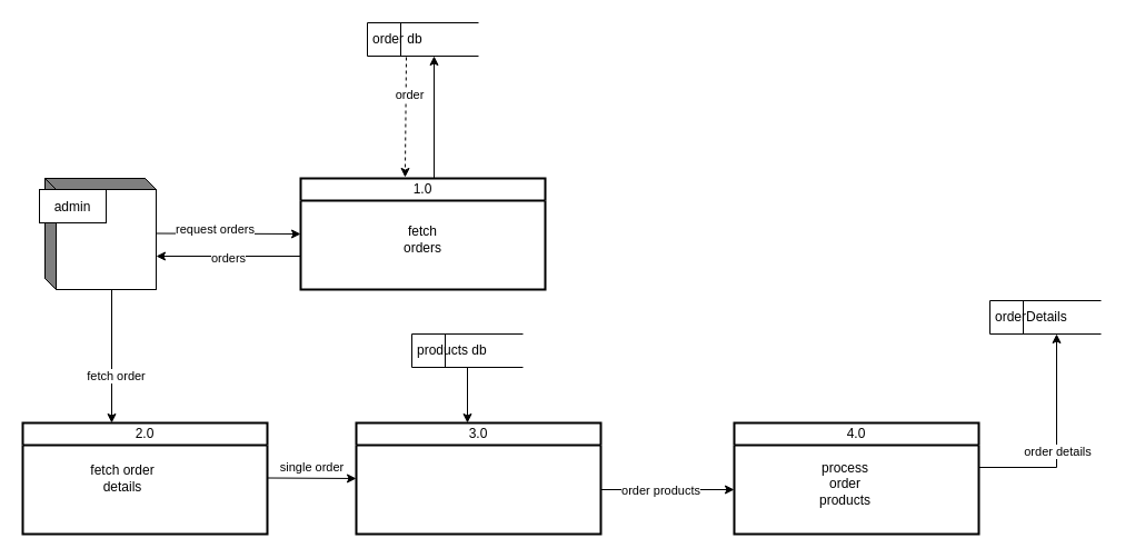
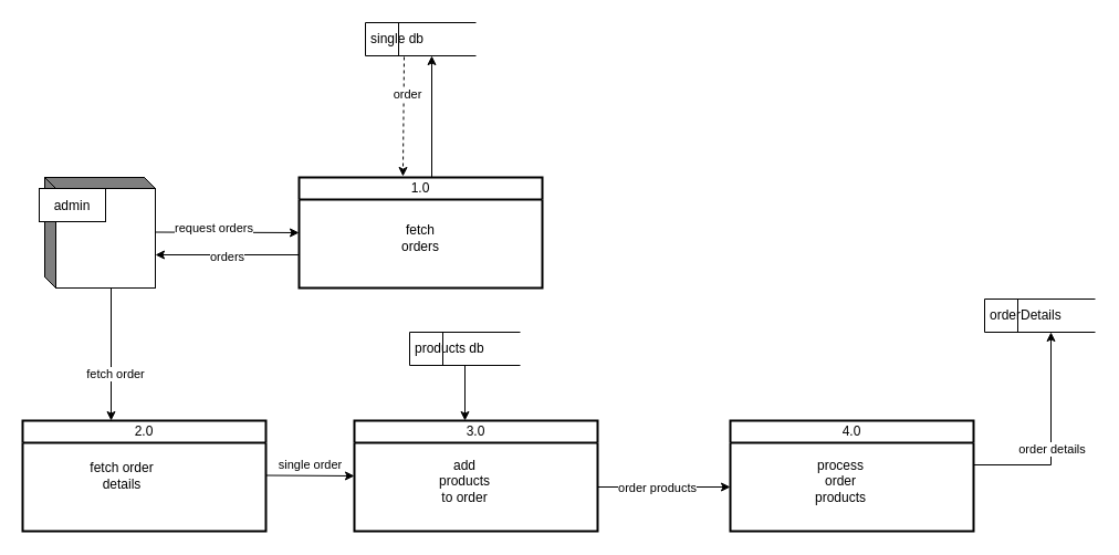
- <mxCell id="6" value="order db" style="html=1;dashed=0;whiteSpace=wrap;shape=mxgraph.dfd.dataStoreID;align=left;spacingLeft=3;points=[[0,0],[0.5,0],[1,0],[0,0.5],[1,0.5],[0,1],[0.5,1],[1,1]];" vertex="1" parent="1"><mxGeometry x="330" y="20" width="100" height="30" as="geometry" /></mxCell>
+ <mxCell id="6" value="single db" style="html=1;dashed=0;whiteSpace=wrap;shape=mxgraph.dfd.dataStoreID;align=left;spacingLeft=3;points=[[0,0],[0.5,0],[1,0],[0,0.5],[1,0.5],[0,1],[0.5,1],[1,1]];" vertex="1" parent="1"><mxGeometry x="330" y="20" width="100" height="30" as="geometry" /></mxCell>
+ <mxCell id="17" value="add products to order" style="text;html=1;align=center;verticalAlign=middle;whiteSpace=wrap;rounded=0;" vertex="1" parent="16"><mxGeometry x="70" y="40" width="60" height="30" as="geometry" /></mxCell>
